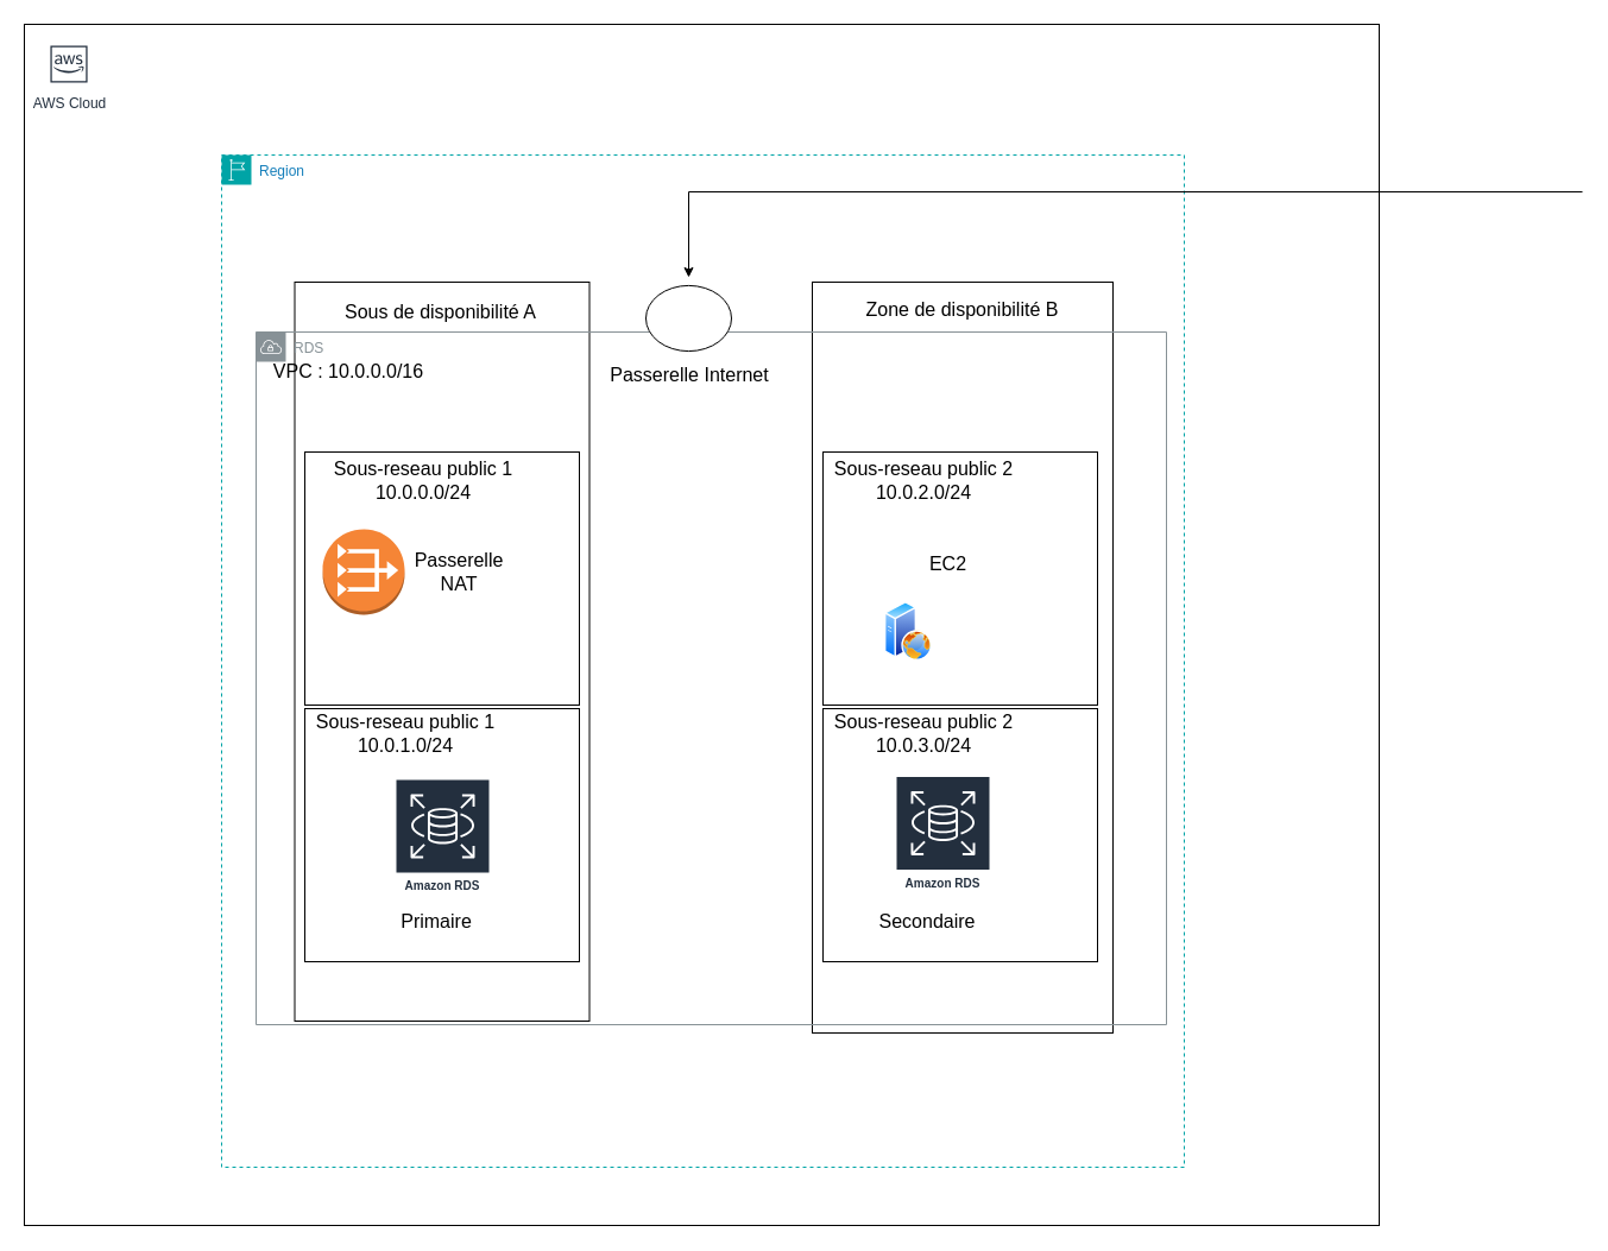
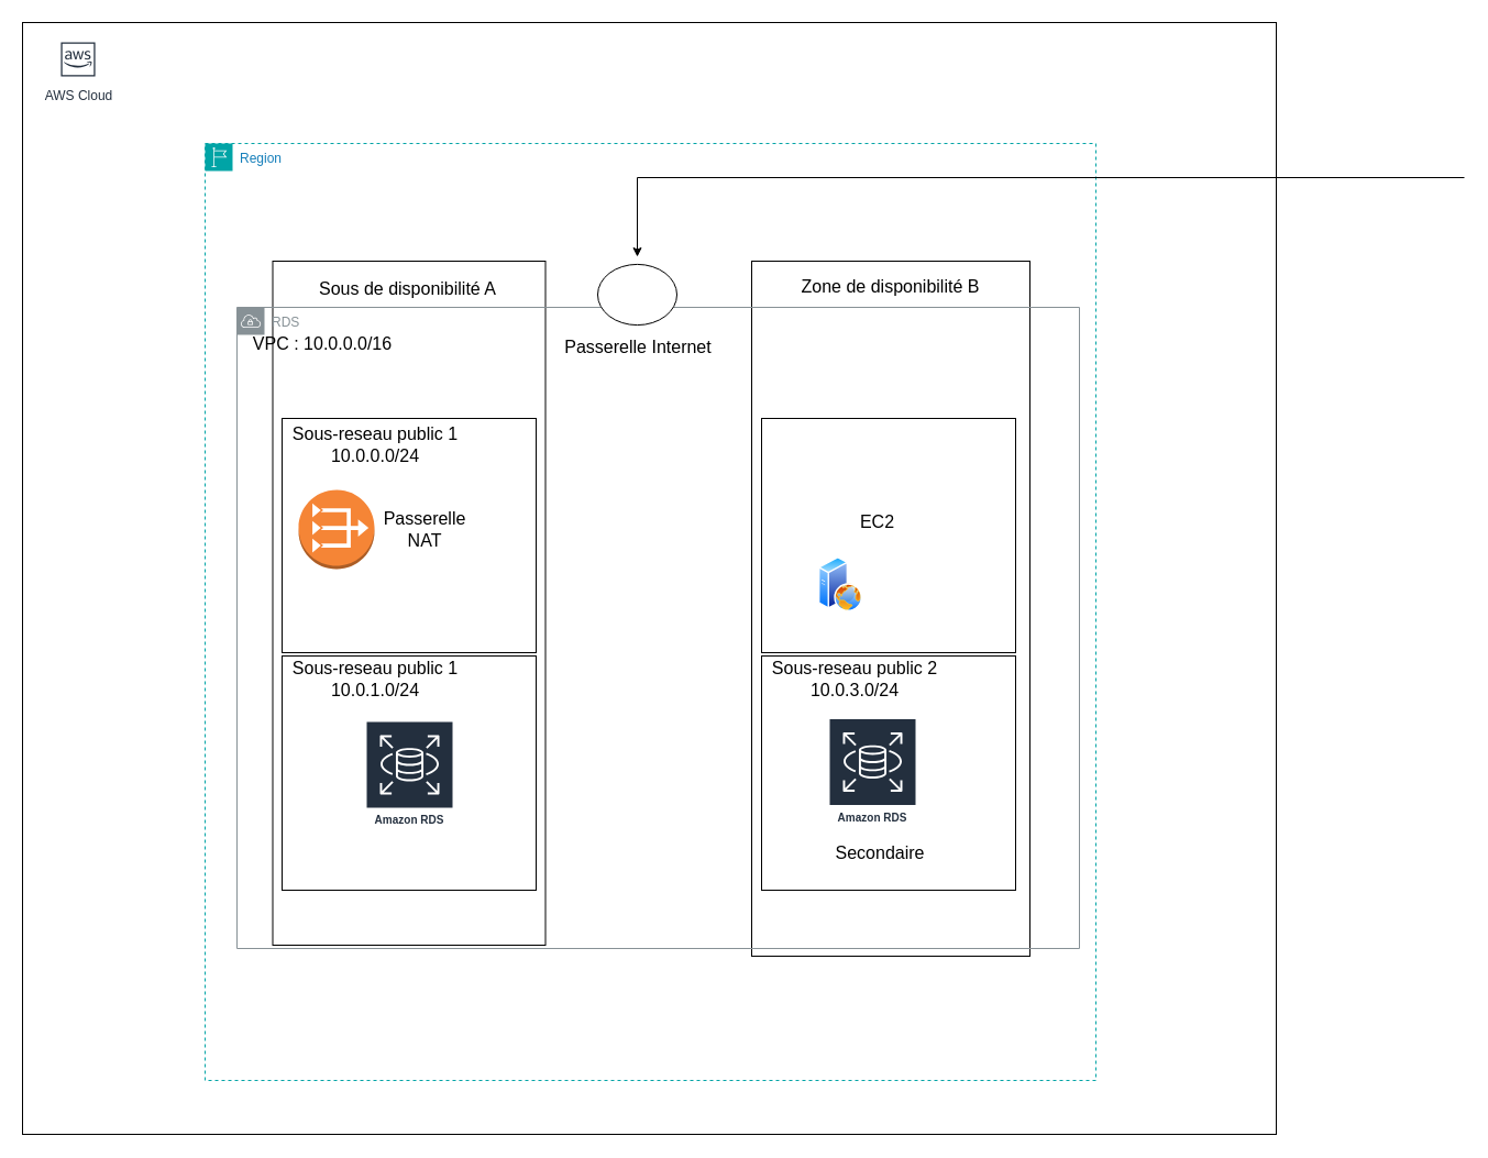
- <mxCell id="19" value="AWS Cloud" style="sketch=0;outlineConnect=0;fontColor=#232F3E;gradientColor=none;strokeColor=#232F3E;fillColor=#ffffff;dashed=0;verticalLabelPosition=bottom;verticalAlign=top;align=center;html=1;fontSize=12;fontStyle=0;aspect=fixed;shape=mxgraph.aws4.resourceIcon;resIcon=mxgraph.aws4.aws_cloud;" parent="1" vertex="1"><mxGeometry x="38" y="34" width="39" height="39" as="geometry" /></mxCell>
+ <mxCell id="19" value="AWS Cloud" style="sketch=0;outlineConnect=0;fontColor=#232F3E;gradientColor=none;strokeColor=#232F3E;fillColor=#ffffff;dashed=0;verticalLabelPosition=bottom;verticalAlign=top;align=center;html=1;fontSize=12;fontStyle=0;aspect=fixed;shape=mxgraph.aws4.resourceIcon;resIcon=mxgraph.aws4.aws_cloud;" parent="1" vertex="1"><mxGeometry x="38" y="34" width="65" height="39" as="geometry" /></mxCell>
- <mxCell id="8" value="Sous-reseau public 1&lt;div&gt;10.0.0.0/24&lt;/div&gt;" style="text;strokeColor=none;fillColor=none;html=1;align=center;verticalAlign=middle;whiteSpace=wrap;rounded=0;fontSize=16;" parent="1" vertex="1"><mxGeometry x="273" y="389" width="166" height="30" as="geometry" /></mxCell>
+ <mxCell id="8" value="Sous-reseau public 1&lt;div&gt;10.0.0.0/24&lt;/div&gt;" style="text;strokeColor=none;fillColor=none;html=1;align=center;verticalAlign=middle;whiteSpace=wrap;rounded=0;fontSize=16;" parent="1" vertex="1"><mxGeometry x="258" y="389" width="166" height="30" as="geometry" /></mxCell>
- <mxCell id="14" value="Sous-reseau public 2&lt;div&gt;10.0.2.0/24&lt;/div&gt;" style="text;strokeColor=none;fillColor=none;html=1;align=center;verticalAlign=middle;whiteSpace=wrap;rounded=0;fontSize=16;" parent="1" vertex="1"><mxGeometry x="694" y="389" width="166" height="30" as="geometry" /></mxCell>
- <mxCell id="28" value="Primaire" style="text;strokeColor=none;fillColor=none;html=1;align=center;verticalAlign=middle;whiteSpace=wrap;rounded=0;fontSize=16;" parent="22" vertex="1"><mxGeometry x="108" y="630" width="146" height="30" as="geometry" /></mxCell>
- <mxCell id="27" value="Secondaire" style="text;strokeColor=none;fillColor=none;html=1;align=center;verticalAlign=middle;whiteSpace=wrap;rounded=0;fontSize=16;" parent="22" vertex="1"><mxGeometry x="521" y="630" width="146" height="30" as="geometry" /></mxCell>
+ <mxCell id="27" value="Secondaire" style="text;strokeColor=none;fillColor=none;html=1;align=center;verticalAlign=middle;whiteSpace=wrap;rounded=0;fontSize=16;" parent="22" vertex="1"><mxGeometry x="541" y="630" width="146" height="30" as="geometry" /></mxCell>
